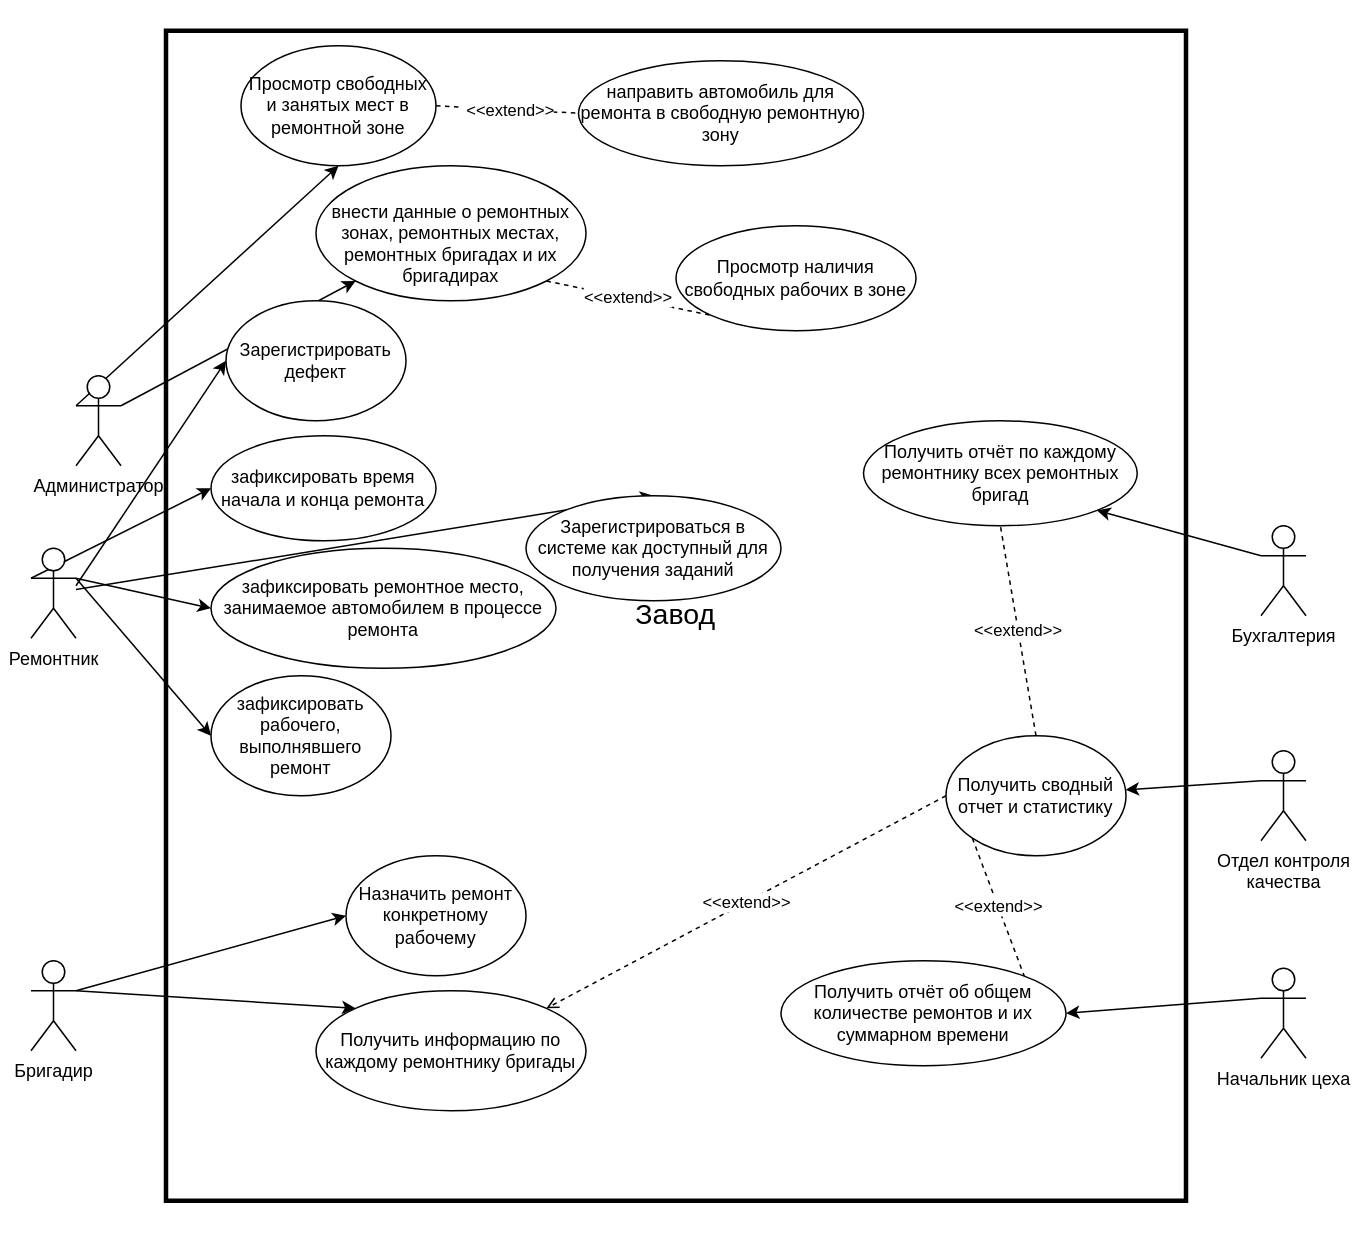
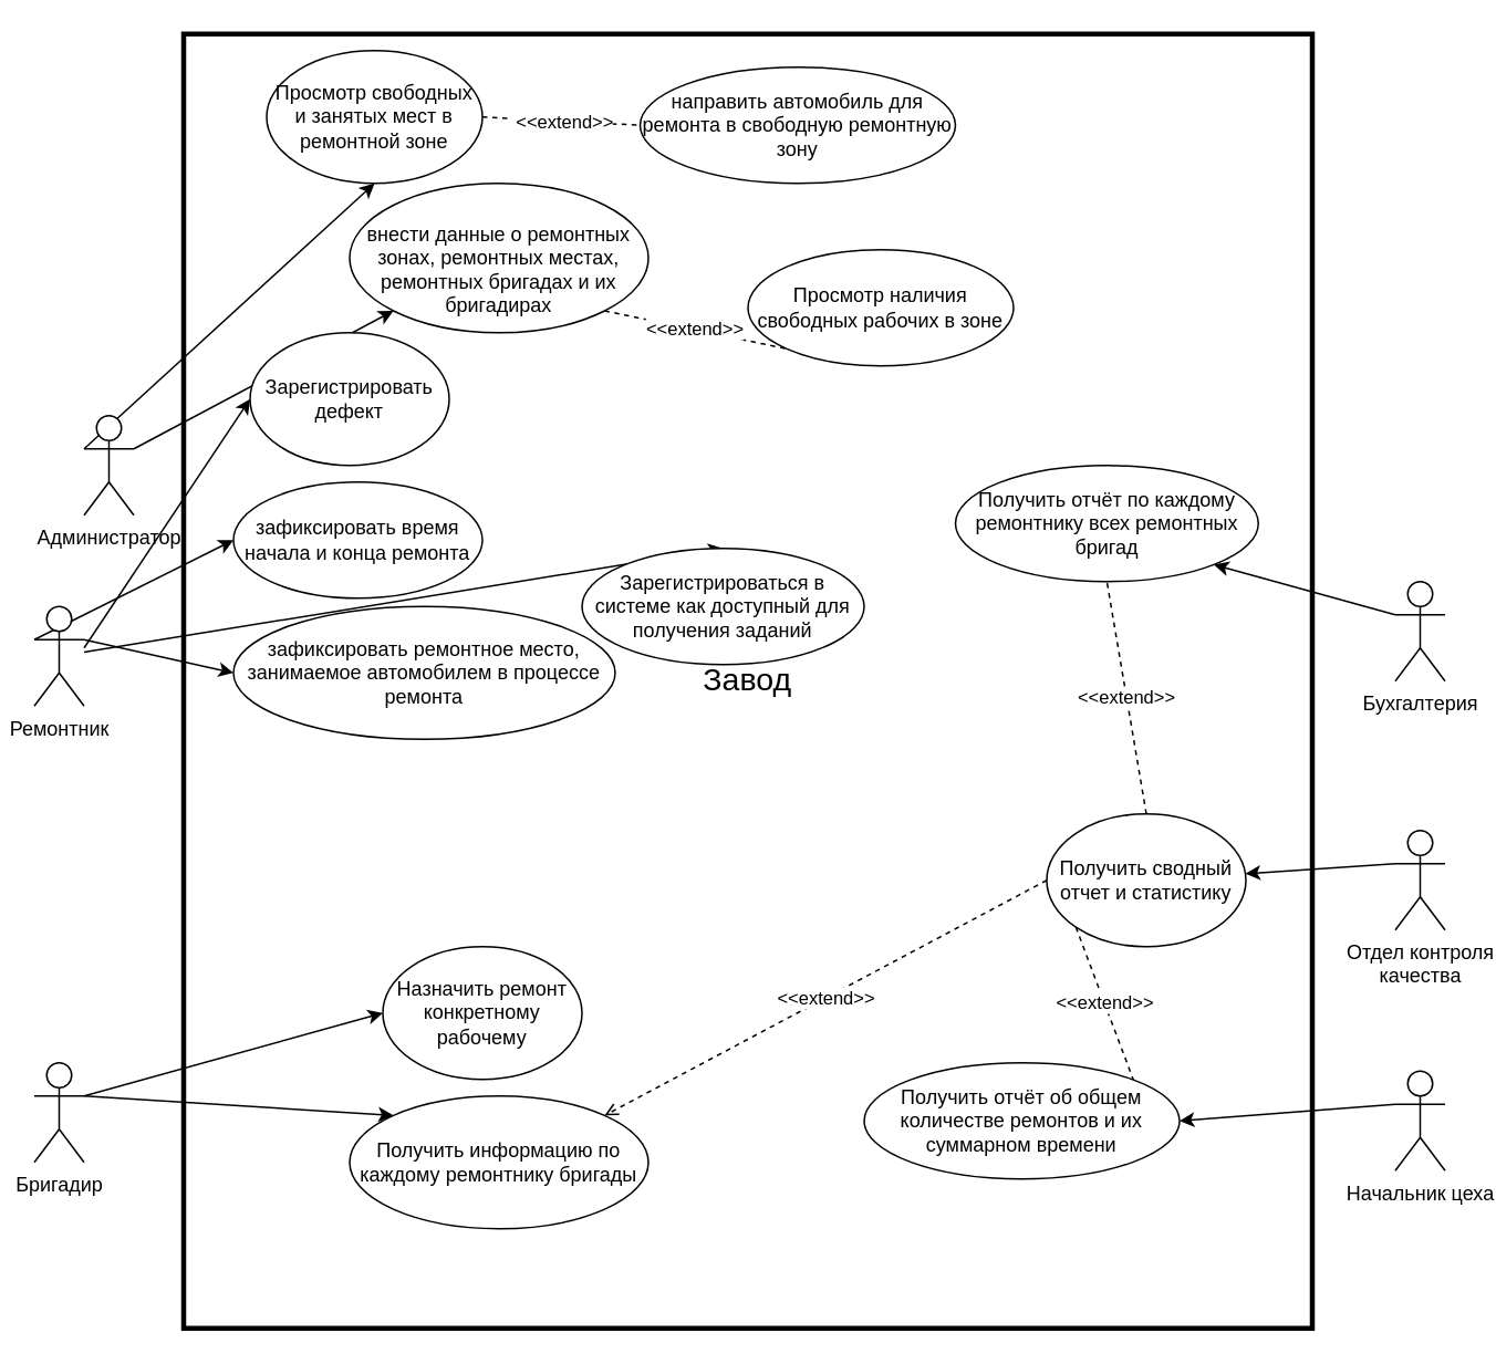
- <mxCell id="12" style="edgeStyle=none;rounded=0;jumpStyle=none;orthogonalLoop=1;jettySize=auto;html=1;exitX=1;exitY=0.333;exitDx=0;exitDy=0;exitPerimeter=0;entryX=0;entryY=0.5;entryDx=0;entryDy=0;" edge="1" parent="1" source="15" target="17"><mxGeometry relative="1" as="geometry" /></mxCell>
- <mxCell id="17" value="&lt;span style=&quot;font-family: &amp;#34;arial&amp;#34;&quot;&gt;зафиксировать&lt;br&gt;рабочего, выполнявшего ремонт&lt;/span&gt;" style="ellipse;whiteSpace=wrap;html=1;" vertex="1" parent="1"><mxGeometry x="140" y="450" width="120" height="80" as="geometry" /></mxCell>
